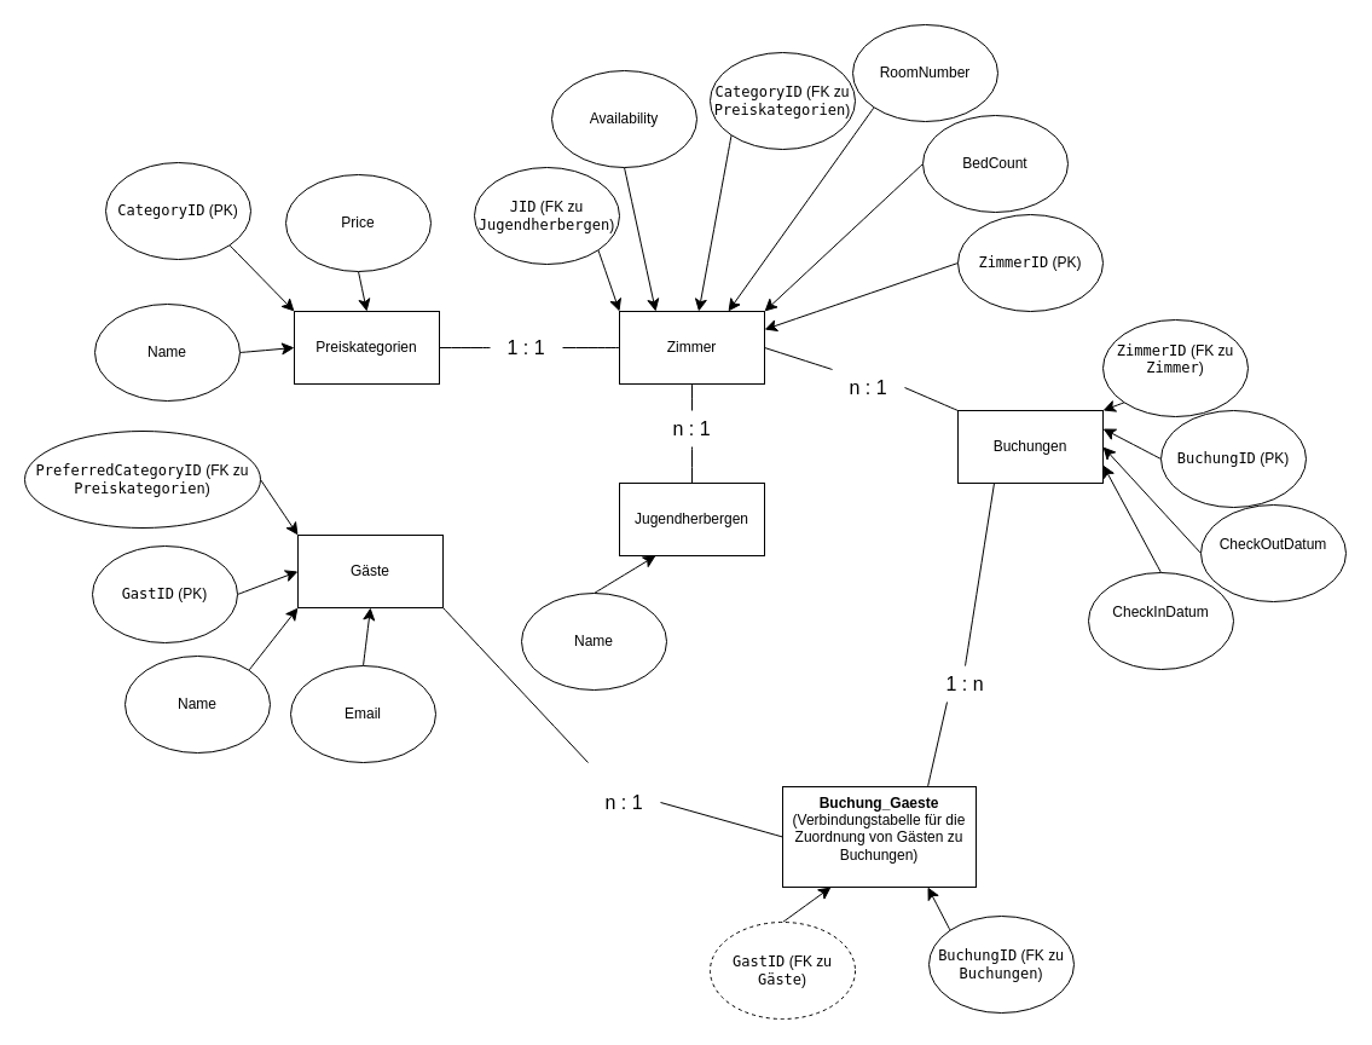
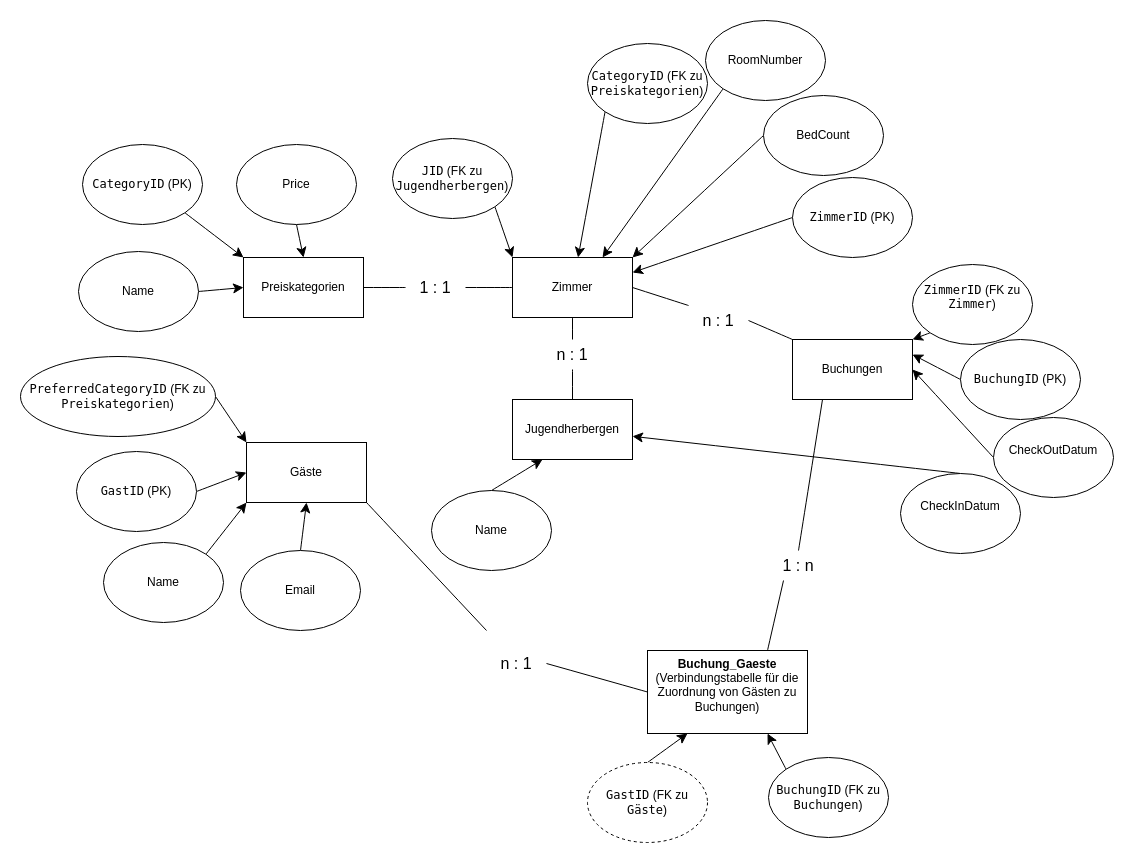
- <mxCell id="33" value="Availability" style="ellipse;whiteSpace=wrap;html=1;" vertex="1" parent="1"><mxGeometry x="456" y="58" width="120" height="80" as="geometry" /></mxCell>
- <mxCell id="3" value="&lt;code&gt;CategoryID&lt;/code&gt; (PK)" style="ellipse;whiteSpace=wrap;html=1;" vertex="1" parent="1"><mxGeometry x="87" y="134" width="120" height="80" as="geometry" /></mxCell>
+ <mxCell id="3" value="&lt;code&gt;CategoryID&lt;/code&gt; (PK)" style="ellipse;whiteSpace=wrap;html=1;" vertex="1" parent="1"><mxGeometry x="82" y="144" width="120" height="80" as="geometry" /></mxCell>
- <mxCell id="32" style="edgeStyle=none;curved=1;rounded=0;orthogonalLoop=1;jettySize=auto;html=1;exitX=0.5;exitY=1;exitDx=0;exitDy=0;entryX=0.25;entryY=0;entryDx=0;entryDy=0;fontSize=12;startSize=8;endSize=8;" edge="1" parent="1" source="33" target="21"><mxGeometry relative="1" as="geometry" /></mxCell>
- <mxCell id="39" style="edgeStyle=none;curved=1;rounded=0;orthogonalLoop=1;jettySize=auto;html=1;exitX=0.5;exitY=0;exitDx=0;exitDy=0;entryX=1;entryY=0.75;entryDx=0;entryDy=0;fontSize=12;startSize=8;endSize=8;" edge="1" parent="1" source="40" target="34"><mxGeometry relative="1" as="geometry" /></mxCell>
+ <mxCell id="39" style="edgeStyle=none;curved=1;rounded=0;orthogonalLoop=1;jettySize=auto;html=1;exitX=0.5;exitY=0;exitDx=0;exitDy=0;fontSize=12;startSize=8;endSize=8;" edge="1" parent="1" source="40" target="18"><mxGeometry relative="1" as="geometry" /></mxCell>
